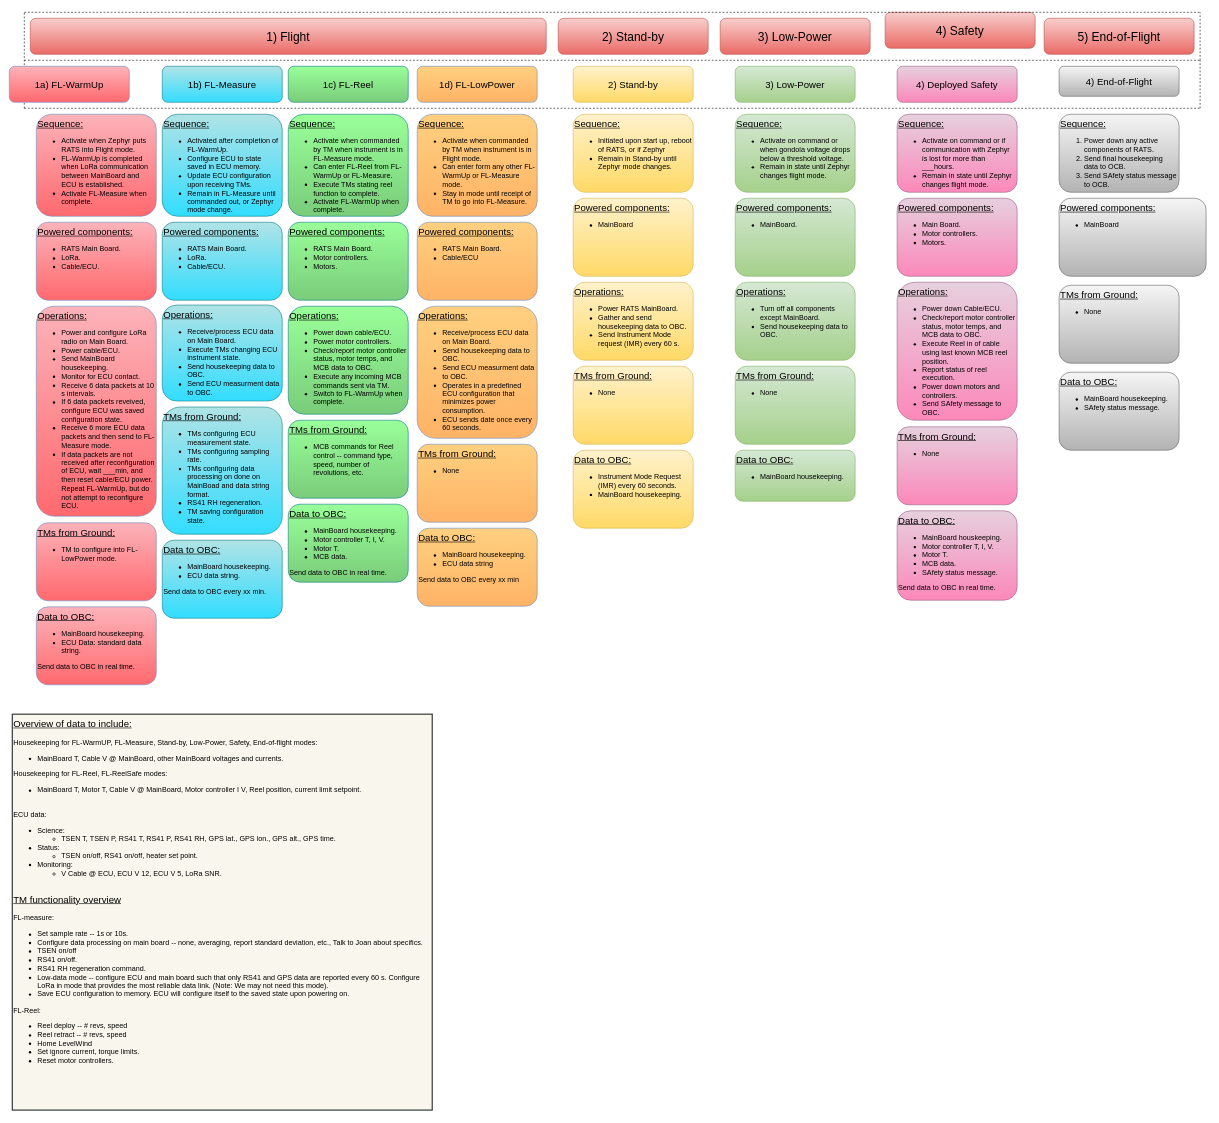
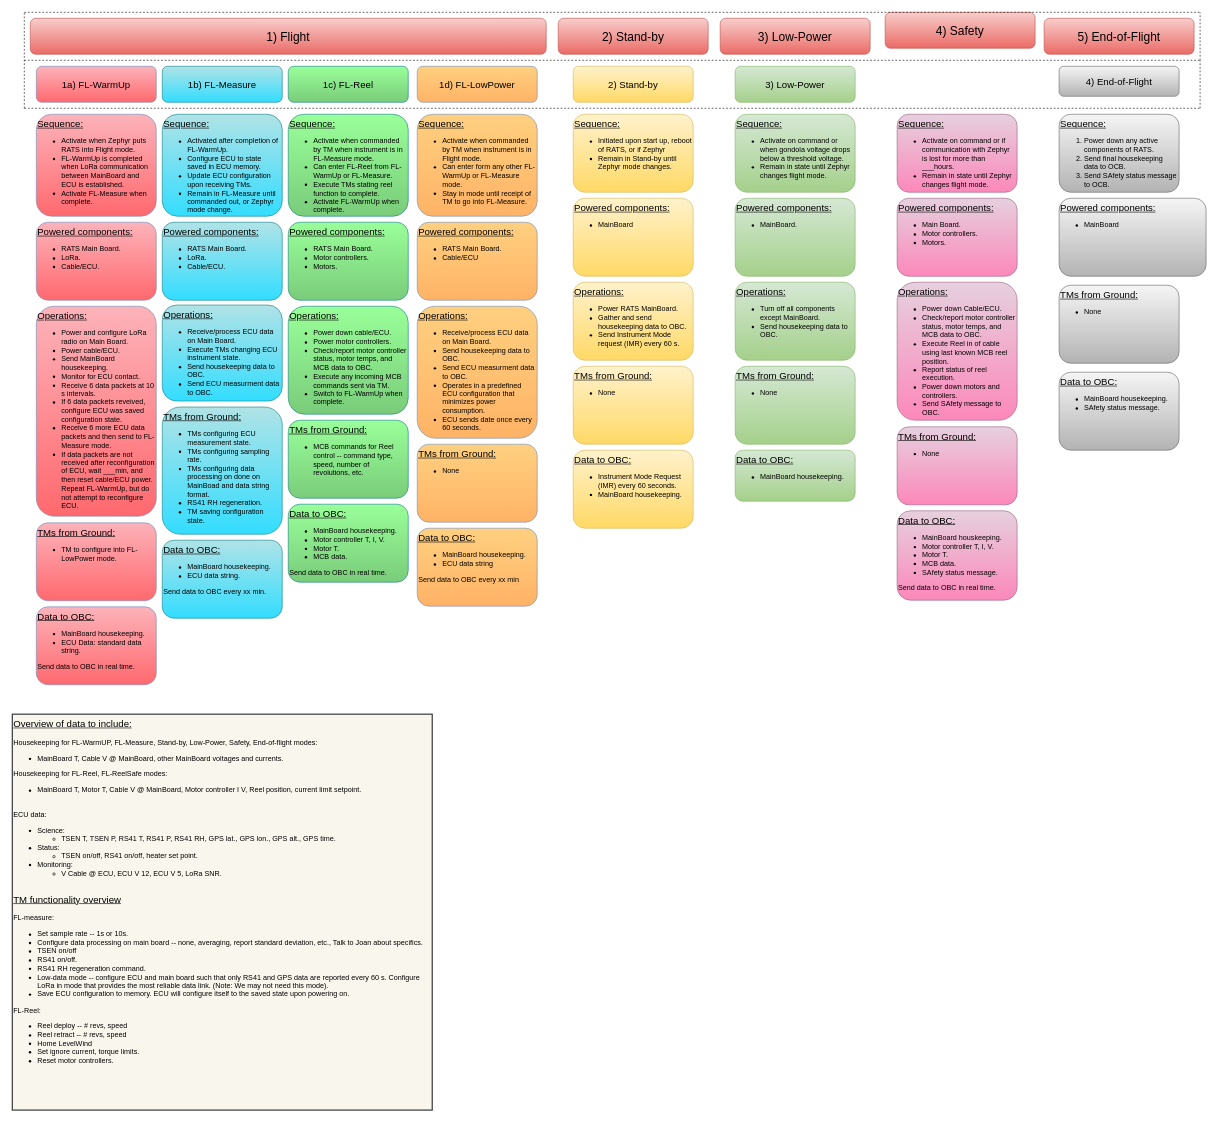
- <mxCell id="40" value="&lt;font style=&quot;font-size: 16px;&quot;&gt;1a) FL-WarmUp&lt;/font&gt;" style="rounded=1;whiteSpace=wrap;html=1;fillColor=#FCB3BA;strokeColor=#6c8ebf;gradientColor=#FF696E;" parent="1" vertex="1"><mxGeometry x="15" y="110" width="200" height="60" as="geometry" /></mxCell>
+ <mxCell id="40" value="&lt;font style=&quot;font-size: 16px;&quot;&gt;1a) FL-WarmUp&lt;/font&gt;" style="rounded=1;whiteSpace=wrap;html=1;fillColor=#FCB3BA;strokeColor=#6c8ebf;gradientColor=#FF696E;" parent="1" vertex="1"><mxGeometry x="60" y="110" width="200" height="60" as="geometry" /></mxCell>
- <mxCell id="19" value="&lt;font style=&quot;font-size: 16px;&quot;&gt;4) Deployed Safety&lt;/font&gt;" style="rounded=1;whiteSpace=wrap;html=1;fillColor=#e6d0de;strokeColor=#996185;gradientColor=#FC88BA;" parent="1" vertex="1"><mxGeometry x="1495" y="110" width="200" height="60" as="geometry" /></mxCell>
